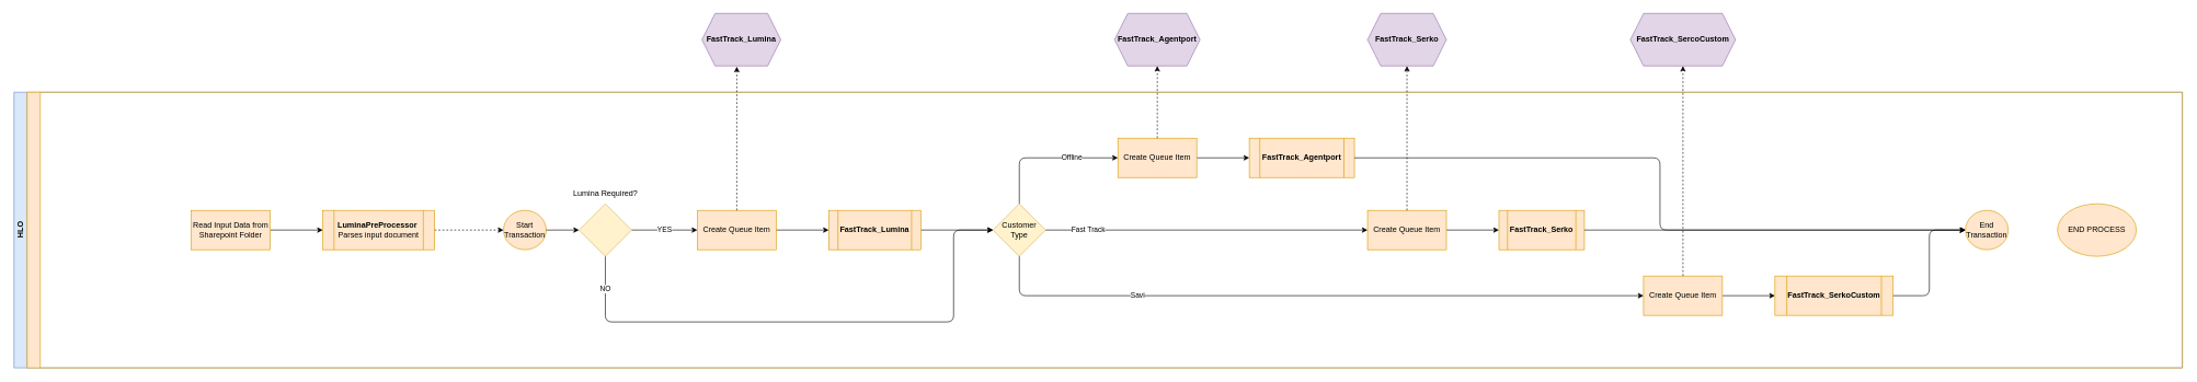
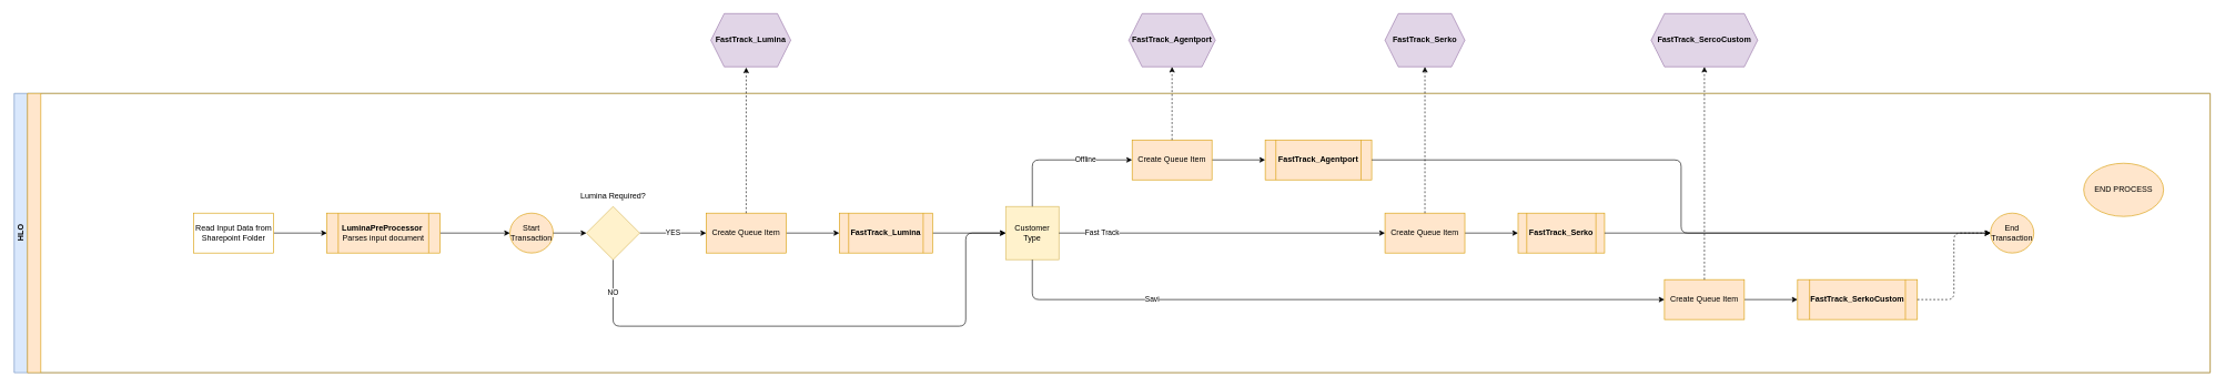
- <mxCell id="5" value="Read Input Data from Sharepoint Folder" style="whiteSpace=wrap;html=1;fillColor=#ffe6cc;strokeColor=#d79b00;" vertex="1" parent="3"><mxGeometry x="250" y="180" width="120" height="60" as="geometry" /></mxCell>
+ <mxCell id="5" value="Read Input Data from Sharepoint Folder" style="whiteSpace=wrap;html=1;fillColor=#ffffff;strokeColor=#d79b00;" vertex="1" parent="3"><mxGeometry x="250" y="180" width="120" height="60" as="geometry" /></mxCell>
- <mxCell id="6" value="" style="edgeStyle=orthogonalEdgeStyle;rounded=1;orthogonalLoop=1;jettySize=auto;html=1;dashed=1;" edge="1" parent="3" source="7" target="14"><mxGeometry relative="1" as="geometry" /></mxCell>
+ <mxCell id="6" value="" style="edgeStyle=orthogonalEdgeStyle;rounded=1;orthogonalLoop=1;jettySize=auto;html=1;" edge="1" parent="3" source="7" target="14"><mxGeometry relative="1" as="geometry" /></mxCell>
- <mxCell id="18" value="&lt;span style=&quot;font-weight: normal;&quot;&gt;Customer&lt;br&gt;Type&lt;br&gt;&lt;/span&gt;" style="rhombus;whiteSpace=wrap;html=1;fillColor=#fff2cc;strokeColor=#d6b656;fontStyle=1;" vertex="1" parent="3"><mxGeometry x="1470" y="170" width="80" height="80" as="geometry" /></mxCell>
+ <mxCell id="18" value="&lt;span style=&quot;font-weight: normal;&quot;&gt;Customer&lt;br&gt;Type&lt;br&gt;&lt;/span&gt;" style="whiteSpace=wrap;html=1;fillColor=#fff2cc;strokeColor=#d6b656;fontStyle=1;rounded=0;" vertex="1" parent="3"><mxGeometry x="1470" y="170" width="80" height="80" as="geometry" /></mxCell>
- <mxCell id="40" value="END PROCESS" style="ellipse;whiteSpace=wrap;html=1;fillColor=#ffe6cc;strokeColor=#d79b00;" vertex="1" parent="1"><mxGeometry x="3130" y="310" width="120" height="80" as="geometry" /></mxCell>
+ <mxCell id="40" value="END PROCESS" style="ellipse;whiteSpace=wrap;html=1;fillColor=#ffe6cc;strokeColor=#d79b00;" vertex="1" parent="1"><mxGeometry x="3130" y="245" width="120" height="80" as="geometry" /></mxCell>
- <mxCell id="43" style="edgeStyle=orthogonalEdgeStyle;rounded=1;orthogonalLoop=1;jettySize=auto;html=1;exitX=1;exitY=0.5;exitDx=0;exitDy=0;entryX=0;entryY=0.5;entryDx=0;entryDy=0;" edge="1" parent="1" source="30" target="39"><mxGeometry relative="1" as="geometry" /></mxCell>
+ <mxCell id="43" style="edgeStyle=orthogonalEdgeStyle;rounded=1;orthogonalLoop=1;jettySize=auto;html=1;exitX=1;exitY=0.5;exitDx=0;exitDy=0;entryX=0;entryY=0.5;entryDx=0;entryDy=0;dashed=1;" edge="1" parent="1" source="30" target="39"><mxGeometry relative="1" as="geometry" /></mxCell>
